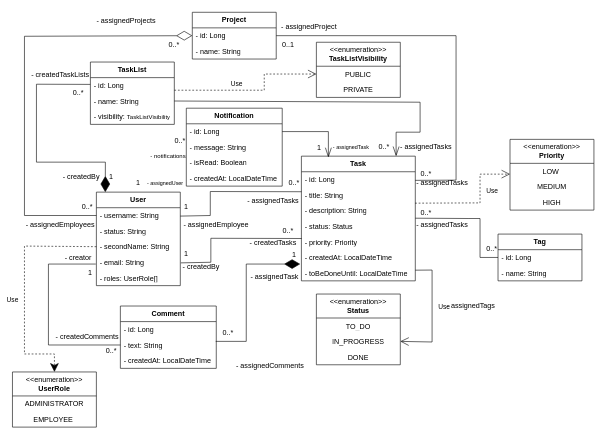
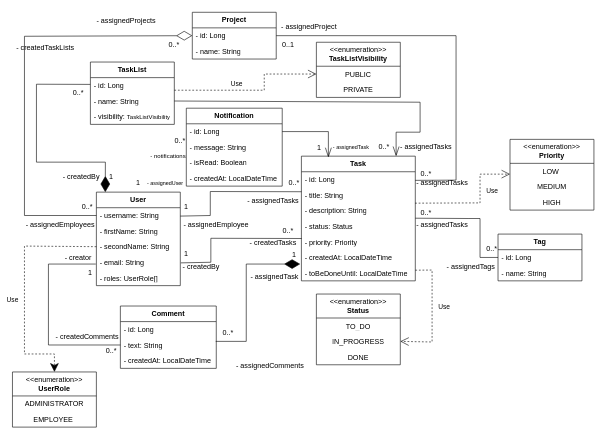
- <mxCell id="44" value="- createdTaskLists" style="text;strokeColor=none;align=center;fillColor=none;html=1;verticalAlign=middle;whiteSpace=wrap;rounded=0;" vertex="1" parent="1"><mxGeometry x="50" y="110" width="100" height="30" as="geometry" /></mxCell>
+ <mxCell id="44" value="- createdTaskLists" style="text;strokeColor=none;align=center;fillColor=none;html=1;verticalAlign=middle;whiteSpace=wrap;rounded=0;" vertex="1" parent="1"><mxGeometry x="25" y="65" width="100" height="30" as="geometry" /></mxCell>
- <mxCell id="4" value="- status: String" style="text;strokeColor=none;fillColor=none;align=left;verticalAlign=top;spacingLeft=4;spacingRight=4;overflow=hidden;rotatable=0;points=[[0,0.5],[1,0.5]];portConstraint=eastwest;whiteSpace=wrap;html=1;" vertex="1" parent="2"><mxGeometry y="52" width="140" height="26" as="geometry" /></mxCell>
+ <mxCell id="4" value="- firstName: String" style="text;strokeColor=none;fillColor=none;align=left;verticalAlign=top;spacingLeft=4;spacingRight=4;overflow=hidden;rotatable=0;points=[[0,0.5],[1,0.5]];portConstraint=eastwest;whiteSpace=wrap;html=1;" vertex="1" parent="2"><mxGeometry y="52" width="140" height="26" as="geometry" /></mxCell>
- <mxCell id="54" value="- assignedTags" style="text;strokeColor=none;align=center;fillColor=none;html=1;verticalAlign=middle;whiteSpace=wrap;rounded=0;" vertex="1" parent="1"><mxGeometry x="740" y="495" width="90" height="30" as="geometry" /></mxCell>
+ <mxCell id="54" value="- assignedTags" style="text;strokeColor=none;align=center;fillColor=none;html=1;verticalAlign=middle;whiteSpace=wrap;rounded=0;" vertex="1" parent="1"><mxGeometry x="740" y="430" width="90" height="30" as="geometry" /></mxCell>
- <mxCell id="28" value="Use" style="endArrow=open;endSize=12;dashed=0;html=1;rounded=0;entryX=1;entryY=0.5;entryDx=0;entryDy=0;exitX=1;exitY=0.316;exitDx=0;exitDy=0;exitPerimeter=0;" edge="1" parent="1" source="19" target="22"><mxGeometry x="-0.113" y="20" width="160" relative="1" as="geometry"><mxPoint x="700" y="450" as="sourcePoint" /><mxPoint x="720" y="530" as="targetPoint" /><Array as="points"><mxPoint x="720" y="450" /><mxPoint x="720" y="570" /></Array><mxPoint as="offset" /></mxGeometry></mxCell>
+ <mxCell id="28" value="Use" style="endArrow=open;endSize=12;dashed=1;html=1;rounded=0;entryX=1;entryY=0.5;entryDx=0;entryDy=0;exitX=1;exitY=0.316;exitDx=0;exitDy=0;exitPerimeter=0;" edge="1" parent="1" source="19" target="22"><mxGeometry x="-0.113" y="20" width="160" relative="1" as="geometry"><mxPoint x="700" y="450" as="sourcePoint" /><mxPoint x="720" y="530" as="targetPoint" /><Array as="points"><mxPoint x="720" y="450" /><mxPoint x="720" y="570" /></Array><mxPoint as="offset" /></mxGeometry></mxCell>
